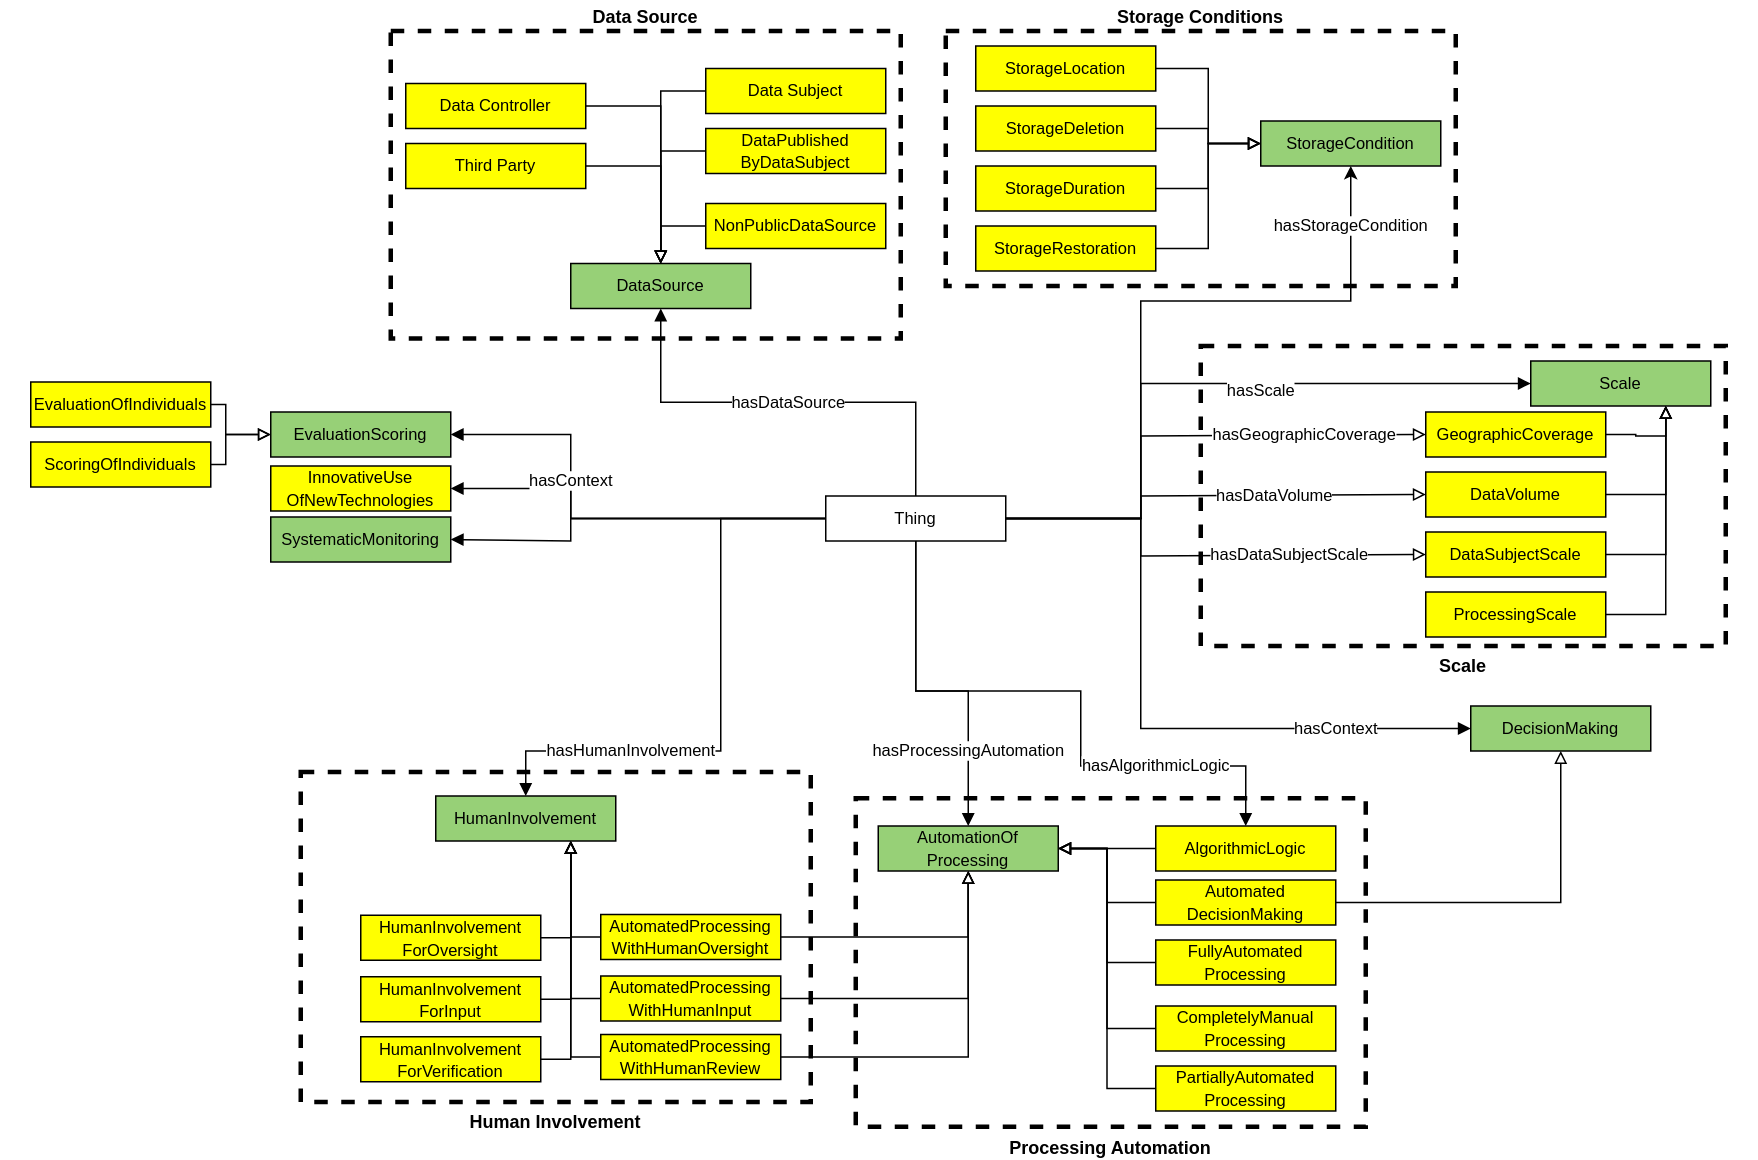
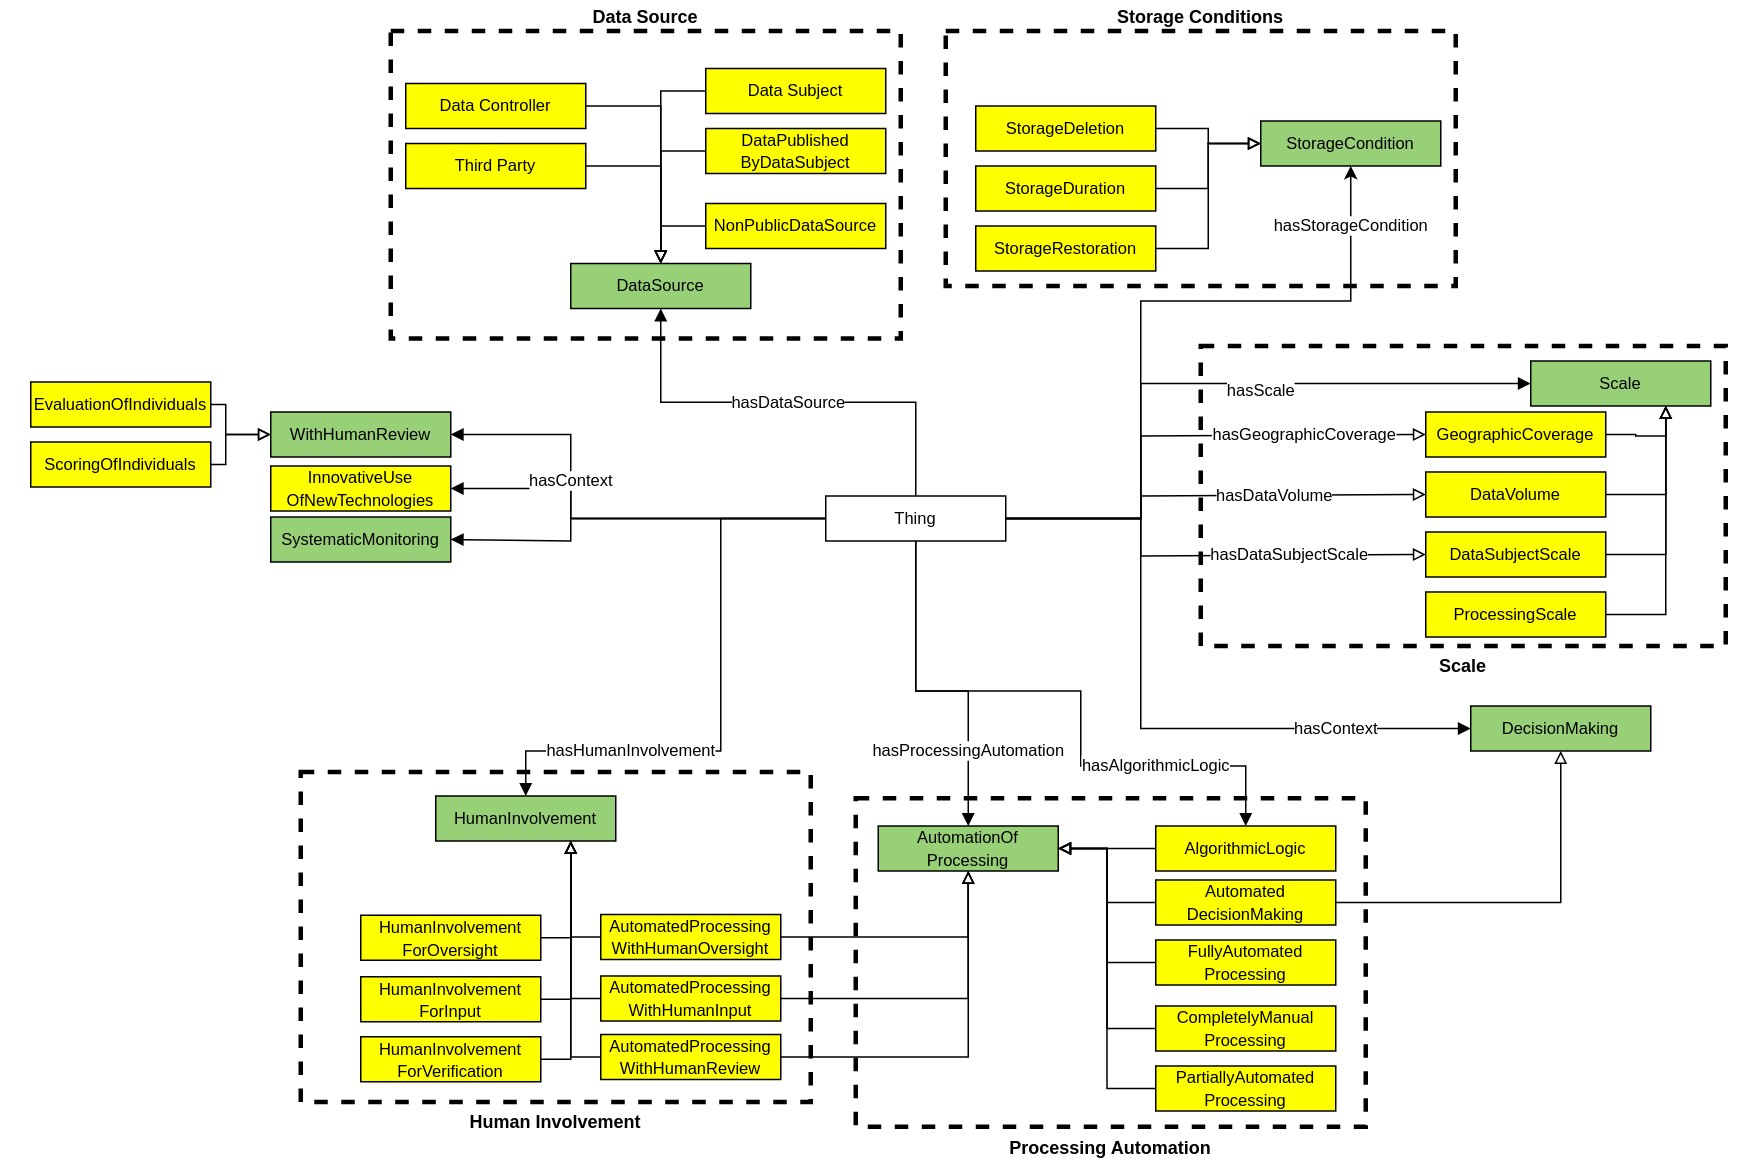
- <mxCell id="20" value="&lt;font style=&quot;font-size: 11px;&quot;&gt;StorageLocation&lt;/font&gt;" style="whiteSpace=wrap;html=1;fillColor=#FFFF00;rounded=0;" parent="1" vertex="1"><mxGeometry x="650" y="30" width="120" height="30" as="geometry" /></mxCell>
- <mxCell id="19" style="edgeStyle=orthogonalEdgeStyle;rounded=0;orthogonalLoop=1;jettySize=auto;html=1;exitX=1;exitY=0.5;exitDx=0;exitDy=0;entryX=0;entryY=0.5;entryDx=0;entryDy=0;endArrow=block;endFill=0;" parent="1" source="20" target="16" edge="1"><mxGeometry relative="1" as="geometry" /></mxCell>
- <mxCell id="53" value="&lt;span style=&quot;text-align: start; font-family: Arial; font-size: 11px;&quot; data-sheets-userformat=&quot;{&amp;quot;2&amp;quot;:513,&amp;quot;3&amp;quot;:{&amp;quot;1&amp;quot;:0},&amp;quot;12&amp;quot;:0}&quot; data-sheets-value=&quot;{&amp;quot;1&amp;quot;:2,&amp;quot;2&amp;quot;:&amp;quot;ScoringOfIndividuals&amp;quot;}&quot;&gt;EvaluationScoring&lt;/span&gt;" style="whiteSpace=wrap;html=1;fillColor=#97D077;rounded=0;imageWidth=24;imageHeight=24;" parent="1" vertex="1"><mxGeometry x="180" y="274" width="120" height="30" as="geometry" /></mxCell>
+ <mxCell id="53" value="&lt;span style=&quot;text-align: start; font-family: Arial; font-size: 11px;&quot; data-sheets-userformat=&quot;{&amp;quot;2&amp;quot;:513,&amp;quot;3&amp;quot;:{&amp;quot;1&amp;quot;:0},&amp;quot;12&amp;quot;:0}&quot; data-sheets-value=&quot;{&amp;quot;1&amp;quot;:2,&amp;quot;2&amp;quot;:&amp;quot;ScoringOfIndividuals&amp;quot;}&quot;&gt;WithHumanReview&lt;/span&gt;" style="whiteSpace=wrap;html=1;fillColor=#97D077;rounded=0;imageWidth=24;imageHeight=24;" parent="1" vertex="1"><mxGeometry x="180" y="274" width="120" height="30" as="geometry" /></mxCell>
